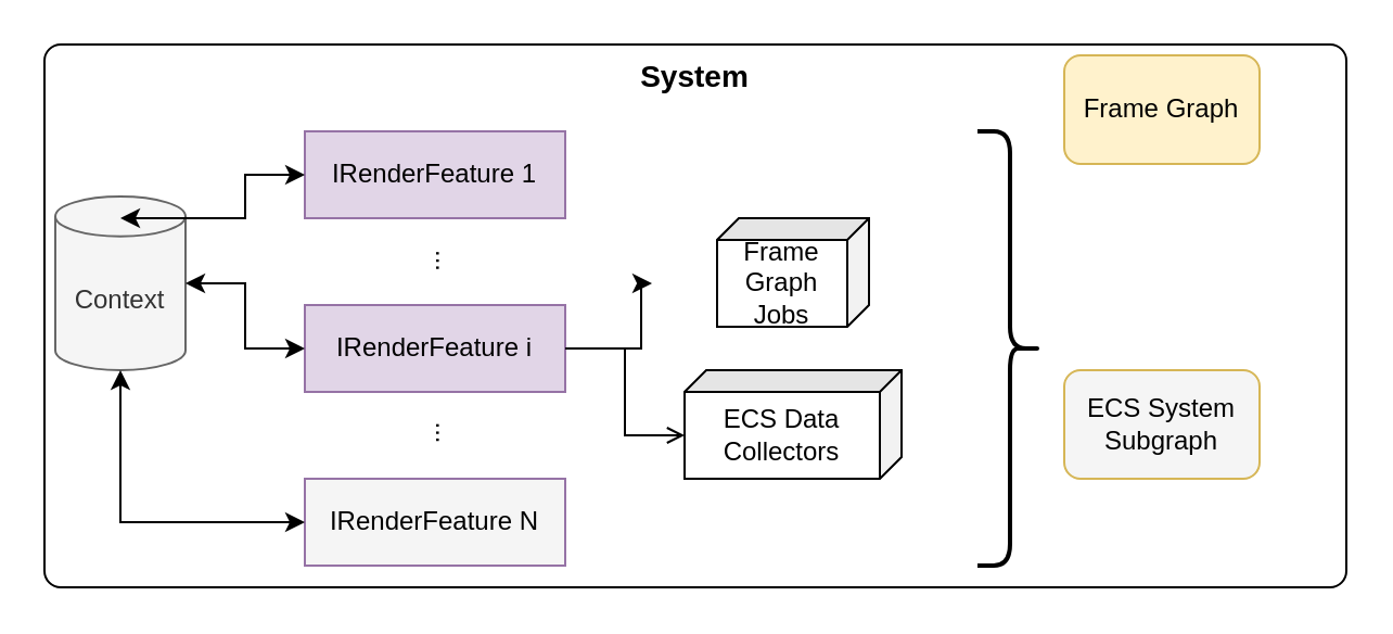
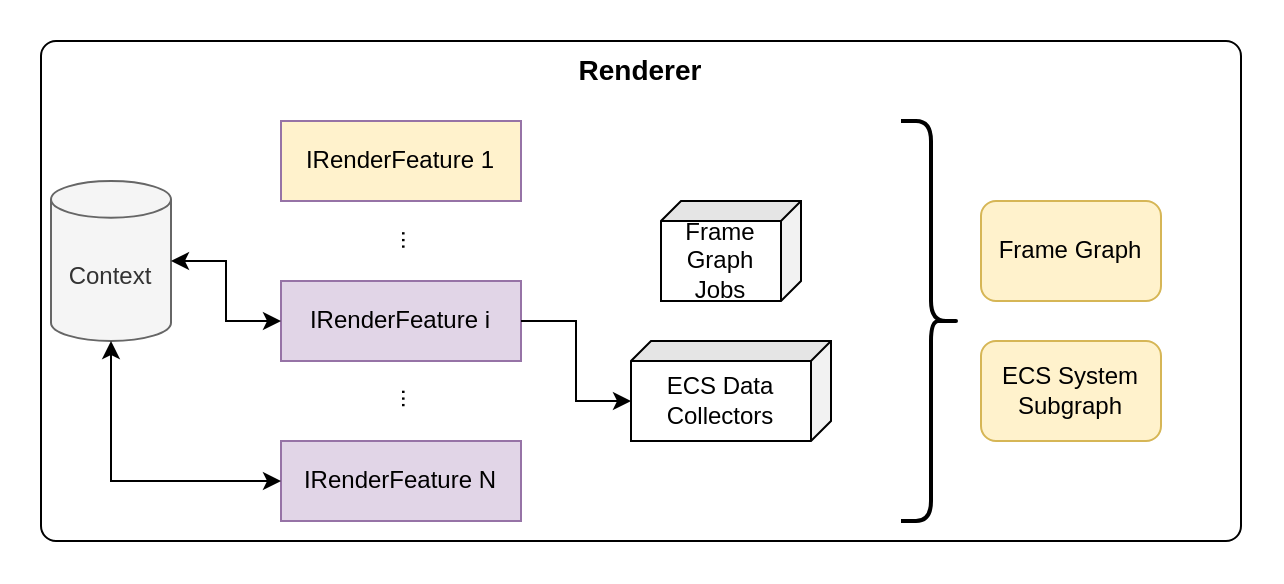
- <mxCell id="2" value="&lt;b&gt;&lt;font style=&quot;font-size: 14px;&quot;&gt;System&lt;/font&gt;&lt;/b&gt;" style="rounded=1;whiteSpace=wrap;html=1;fillColor=none;arcSize=3;verticalAlign=top;" parent="1" vertex="1"><mxGeometry x="20" y="20" width="600" height="250" as="geometry" /></mxCell>
+ <mxCell id="2" value="&lt;b&gt;&lt;font style=&quot;font-size: 14px;&quot;&gt;Renderer&lt;/font&gt;&lt;/b&gt;" style="rounded=1;whiteSpace=wrap;html=1;fillColor=none;arcSize=3;verticalAlign=top;" parent="1" vertex="1"><mxGeometry x="20" y="20" width="600" height="250" as="geometry" /></mxCell>
- <mxCell id="16" value="Frame Graph" style="rounded=1;whiteSpace=wrap;html=1;fillColor=#fff2cc;strokeColor=#d6b656;" parent="1" vertex="1"><mxGeometry x="490" y="25" width="90" height="50" as="geometry" /></mxCell>
+ <mxCell id="16" value="Frame Graph" style="rounded=1;whiteSpace=wrap;html=1;fillColor=#fff2cc;strokeColor=#d6b656;" parent="1" vertex="1"><mxGeometry x="490" y="100" width="90" height="50" as="geometry" /></mxCell>
- <mxCell id="3" value="IRenderFeature 1" style="rounded=0;whiteSpace=wrap;html=1;fillColor=#e1d5e7;strokeColor=#9673a6;" parent="1" vertex="1"><mxGeometry x="140" y="60" width="120" height="40" as="geometry" /></mxCell>
+ <mxCell id="3" value="IRenderFeature 1" style="rounded=0;whiteSpace=wrap;html=1;fillColor=#fff2cc;strokeColor=#9673a6;" parent="1" vertex="1"><mxGeometry x="140" y="60" width="120" height="40" as="geometry" /></mxCell>
- <mxCell id="14" style="edgeStyle=orthogonalEdgeStyle;rounded=0;orthogonalLoop=1;jettySize=auto;html=1;exitX=0;exitY=0.5;exitDx=0;exitDy=0;entryX=0.5;entryY=0.125;entryDx=0;entryDy=0;entryPerimeter=0;startArrow=classic;startFill=1;" parent="1" source="3" target="12" edge="1"><mxGeometry relative="1" as="geometry" /></mxCell>
- <mxCell id="9" style="edgeStyle=orthogonalEdgeStyle;rounded=0;orthogonalLoop=1;jettySize=auto;html=1;exitX=1;exitY=0.5;exitDx=0;exitDy=0;entryX=0;entryY=0;entryDx=30;entryDy=100;entryPerimeter=0;" parent="1" source="4" target="8" edge="1"><mxGeometry relative="1" as="geometry" /></mxCell>
- <mxCell id="17" value="ECS System Subgraph" style="rounded=1;whiteSpace=wrap;html=1;fillColor=#f5f5f5;strokeColor=#d6b656;" parent="1" vertex="1"><mxGeometry x="490" y="170" width="90" height="50" as="geometry" /></mxCell>
+ <mxCell id="17" value="ECS System Subgraph" style="rounded=1;whiteSpace=wrap;html=1;fillColor=#fff2cc;strokeColor=#d6b656;" parent="1" vertex="1"><mxGeometry x="490" y="170" width="90" height="50" as="geometry" /></mxCell>
- <mxCell id="11" style="edgeStyle=orthogonalEdgeStyle;rounded=0;orthogonalLoop=1;jettySize=auto;html=1;exitX=1;exitY=0.5;exitDx=0;exitDy=0;entryX=0;entryY=0;entryDx=30;entryDy=100;entryPerimeter=0;endArrow=open;" parent="1" source="4" target="10" edge="1"><mxGeometry relative="1" as="geometry" /></mxCell>
+ <mxCell id="11" style="edgeStyle=orthogonalEdgeStyle;rounded=0;orthogonalLoop=1;jettySize=auto;html=1;exitX=1;exitY=0.5;exitDx=0;exitDy=0;entryX=0;entryY=0;entryDx=30;entryDy=100;entryPerimeter=0;" parent="1" source="4" target="10" edge="1"><mxGeometry relative="1" as="geometry" /></mxCell>
- <mxCell id="6" value="IRenderFeature N" style="rounded=0;whiteSpace=wrap;html=1;fillColor=#f5f5f5;strokeColor=#9673a6;" parent="1" vertex="1"><mxGeometry x="140" y="220" width="120" height="40" as="geometry" /></mxCell>
+ <mxCell id="6" value="IRenderFeature N" style="rounded=0;whiteSpace=wrap;html=1;fillColor=#e1d5e7;strokeColor=#9673a6;" parent="1" vertex="1"><mxGeometry x="140" y="220" width="120" height="40" as="geometry" /></mxCell>
